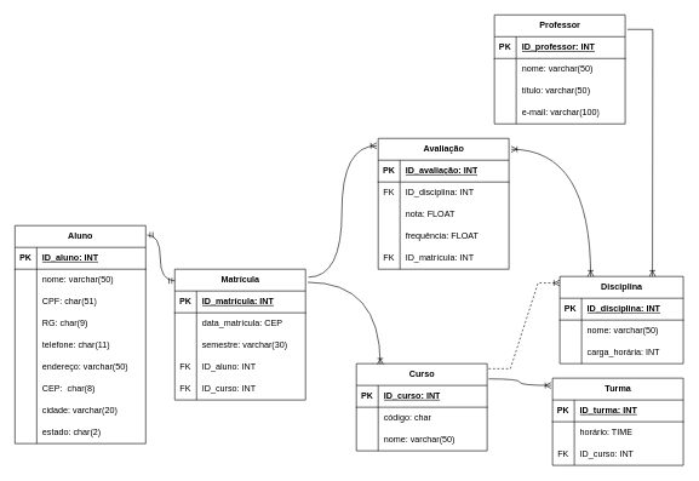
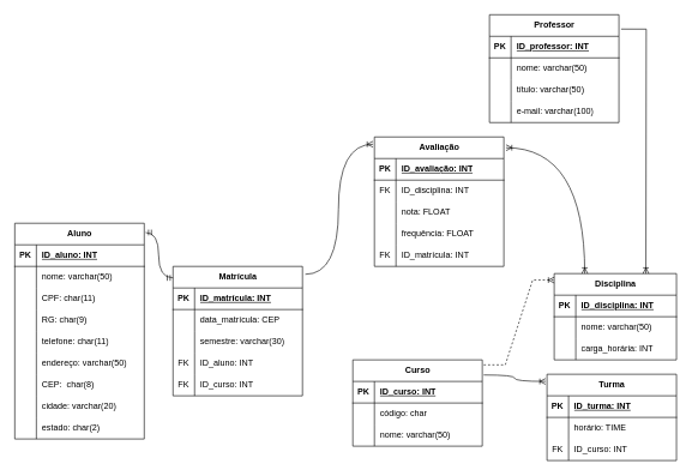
- <mxCell id="11" value="CPF: char(51)" style="shape=partialRectangle;connectable=0;fillColor=none;top=0;left=0;bottom=0;right=0;align=left;spacingLeft=6;overflow=hidden;whiteSpace=wrap;html=1;" vertex="1" parent="9"><mxGeometry x="30" width="150" height="30" as="geometry"><mxRectangle width="150" height="30" as="alternateBounds" /></mxGeometry></mxCell>
+ <mxCell id="11" value="CPF: char(11)" style="shape=partialRectangle;connectable=0;fillColor=none;top=0;left=0;bottom=0;right=0;align=left;spacingLeft=6;overflow=hidden;whiteSpace=wrap;html=1;" vertex="1" parent="9"><mxGeometry x="30" width="150" height="30" as="geometry"><mxRectangle width="150" height="30" as="alternateBounds" /></mxGeometry></mxCell>
- <mxCell id="110" value="" style="edgeStyle=orthogonalEdgeStyle;fontSize=12;html=1;endArrow=ERoneToMany;rounded=0;strokeColor=default;align=center;verticalAlign=middle;fontFamily=Helvetica;fontColor=default;labelBackgroundColor=default;exitX=1.017;exitY=0.1;exitDx=0;exitDy=0;exitPerimeter=0;entryX=0.183;entryY=0.008;entryDx=0;entryDy=0;curved=1;entryPerimeter=0;" edge="1" parent="1" source="73" target="30"><mxGeometry width="100" height="100" relative="1" as="geometry"><mxPoint x="402.5" y="320" as="sourcePoint" /><mxPoint x="519.5" y="493" as="targetPoint" /></mxGeometry></mxCell>
